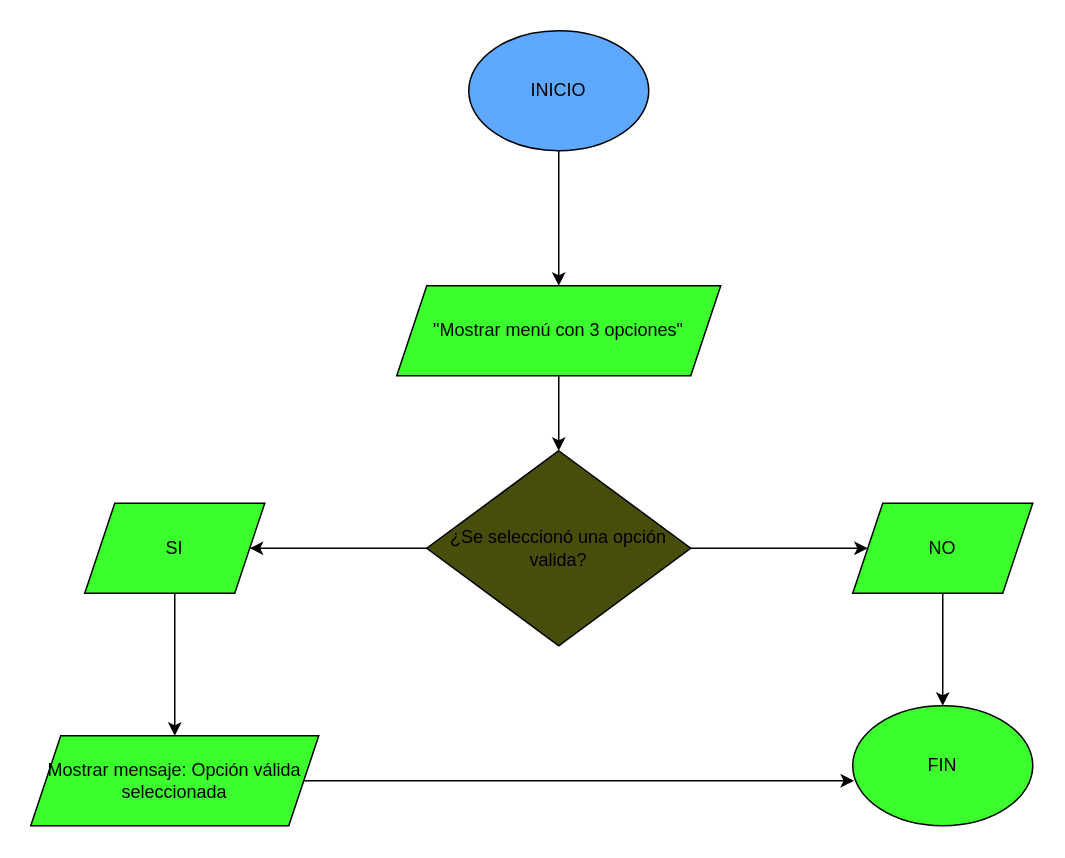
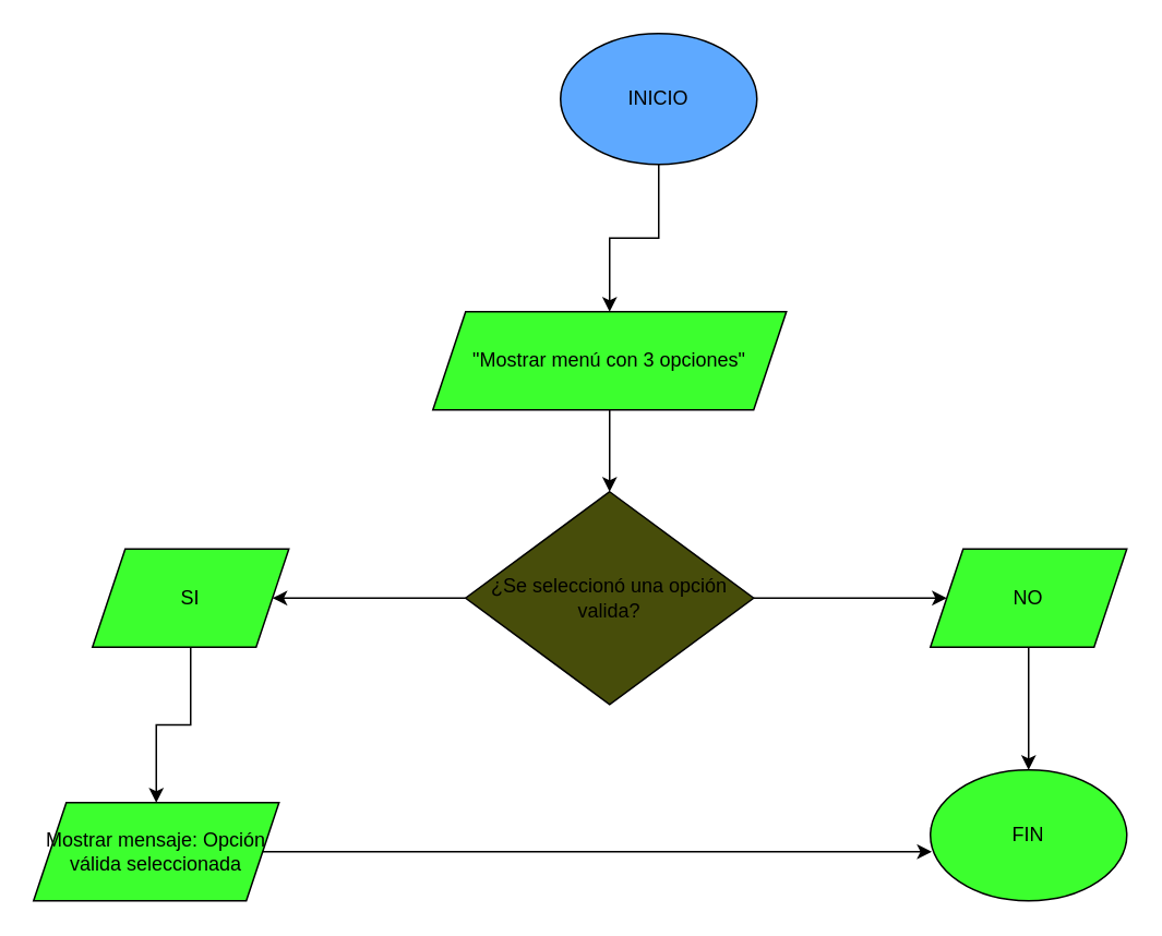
- <mxCell id="3" value="INICIO" style="ellipse;whiteSpace=wrap;html=1;fillColor=#5EA9FF;" vertex="1" parent="1"><mxGeometry x="312" y="20" width="120" height="80" as="geometry" /></mxCell>
+ <mxCell id="3" value="INICIO" style="ellipse;whiteSpace=wrap;html=1;fillColor=#5EA9FF;" vertex="1" parent="1"><mxGeometry x="342" y="20" width="120" height="80" as="geometry" /></mxCell>
- <mxCell id="11" value="Mostrar mensaje: Opción válida seleccionada" style="shape=parallelogram;perimeter=parallelogramPerimeter;whiteSpace=wrap;html=1;fixedSize=1;fillColor=#3CFF2E;" vertex="1" parent="1"><mxGeometry x="20" y="490" width="192" height="60" as="geometry" /></mxCell>
+ <mxCell id="11" value="Mostrar mensaje: Opción válida seleccionada" style="shape=parallelogram;perimeter=parallelogramPerimeter;whiteSpace=wrap;html=1;fixedSize=1;fillColor=#3CFF2E;" vertex="1" parent="1"><mxGeometry x="20" y="490" width="150" height="60" as="geometry" /></mxCell>
